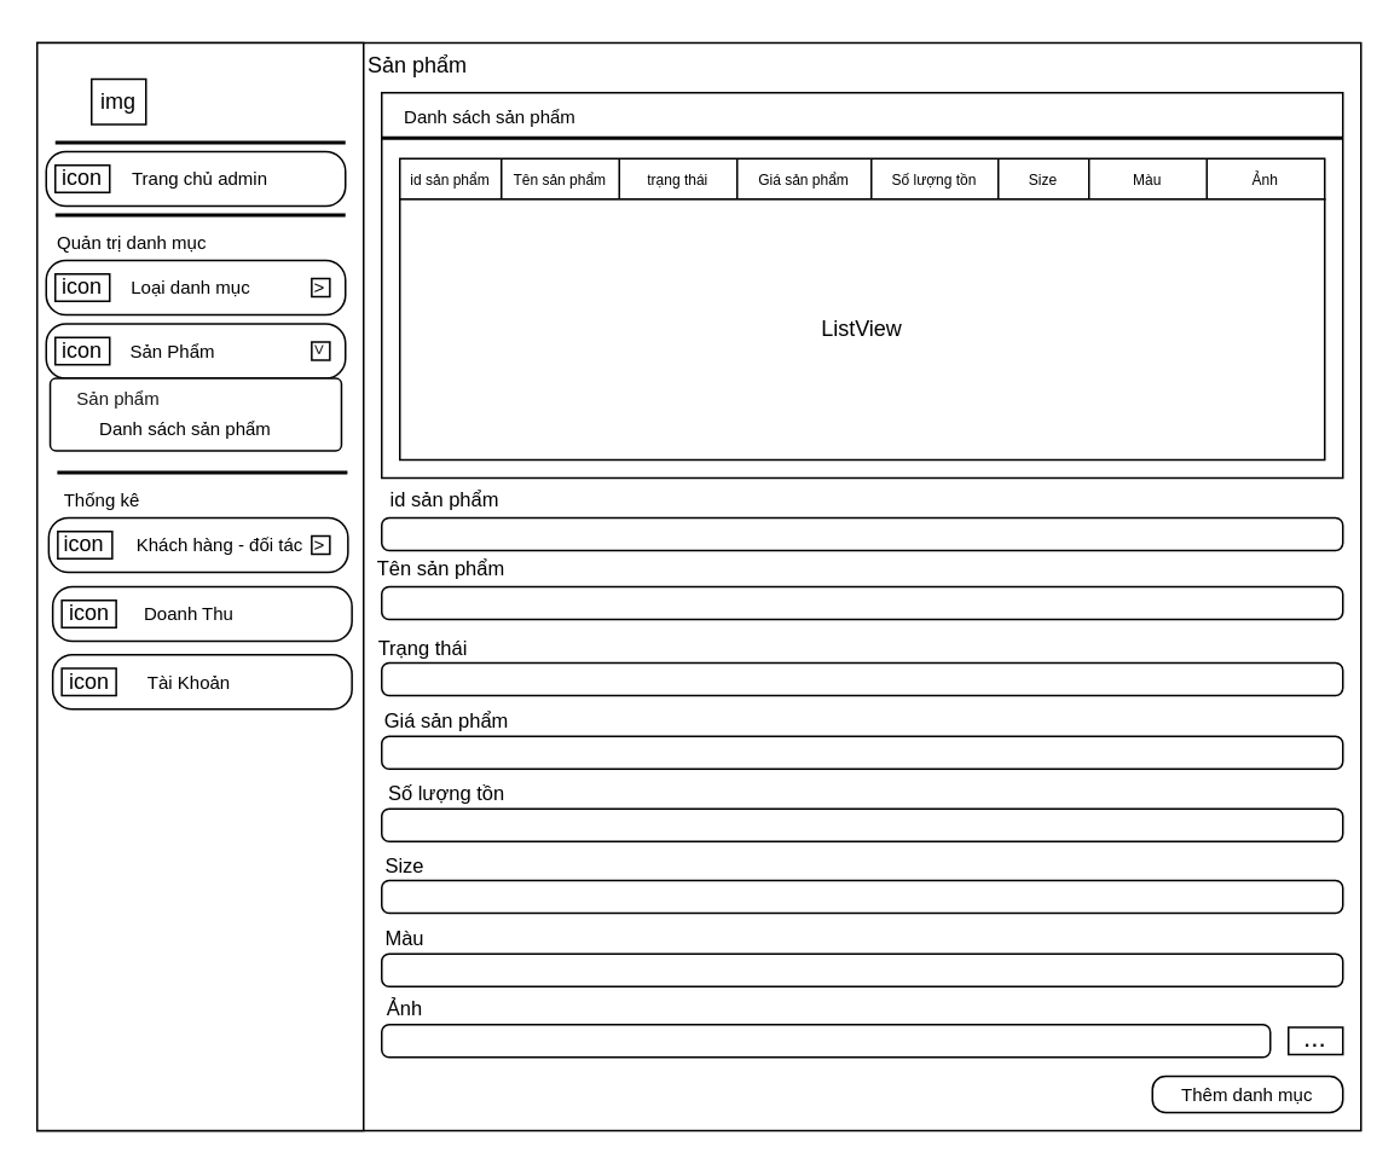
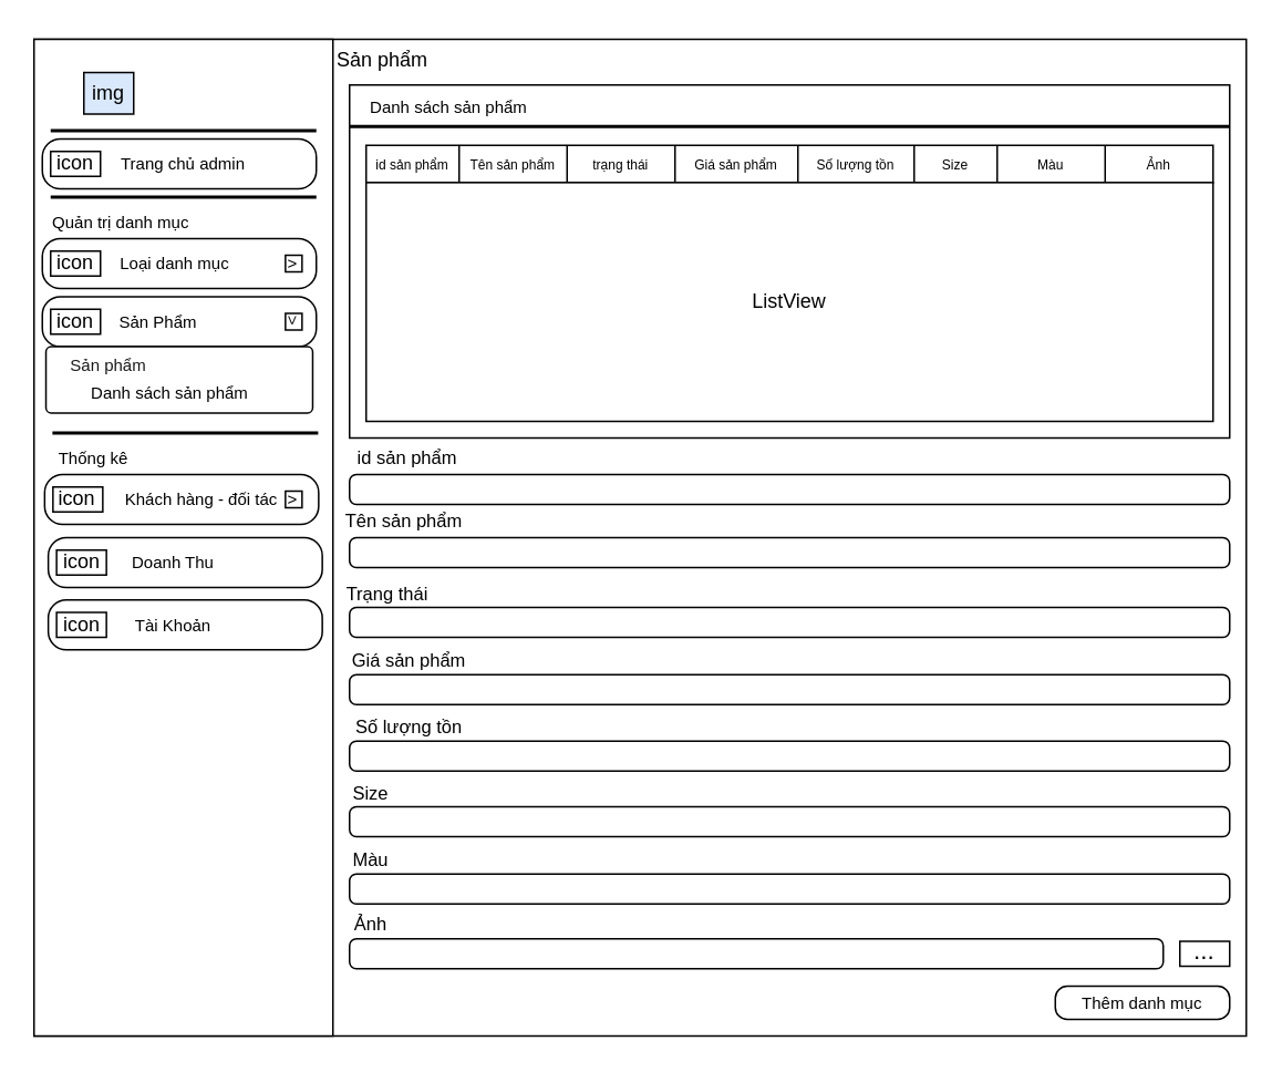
- <mxCell id="9" value="img" style="rounded=0;whiteSpace=wrap;html=1;" vertex="1" parent="1"><mxGeometry x="50" y="43" width="30" height="25" as="geometry" /></mxCell>
+ <mxCell id="9" value="img" style="rounded=0;whiteSpace=wrap;html=1;fillColor=#dae8fc;" vertex="1" parent="1"><mxGeometry x="50" y="43" width="30" height="25" as="geometry" /></mxCell>
